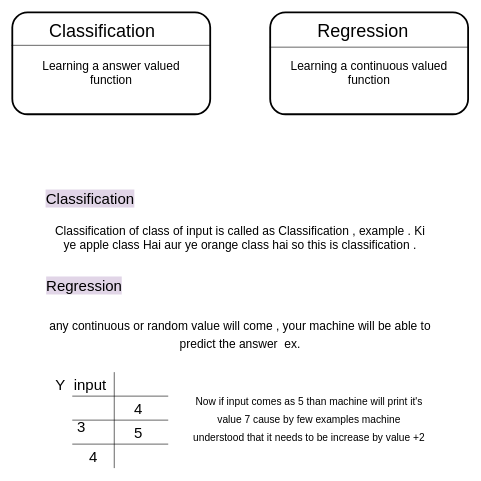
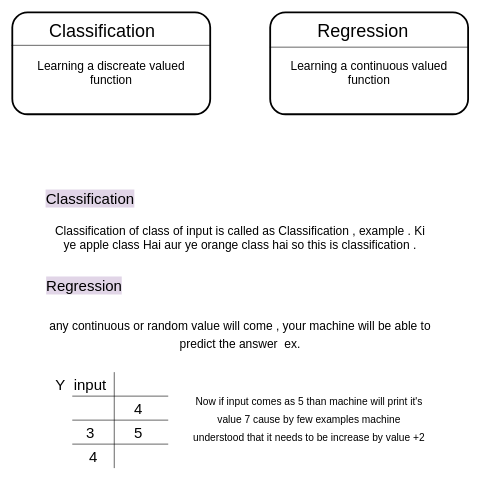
- <mxCell id="8" value="Learning a answer valued function" style="text;html=1;strokeColor=none;fillColor=none;align=center;verticalAlign=middle;whiteSpace=wrap;rounded=0;fontSize=20;" vertex="1" parent="1"><mxGeometry x="35" y="110" width="300" height="20" as="geometry" /></mxCell>
+ <mxCell id="8" value="Learning a discreate valued function" style="text;html=1;strokeColor=none;fillColor=none;align=center;verticalAlign=middle;whiteSpace=wrap;rounded=0;fontSize=20;" vertex="1" parent="1"><mxGeometry x="35" y="110" width="300" height="20" as="geometry" /></mxCell>
- <mxCell id="20" value="3" style="text;html=1;align=center;verticalAlign=middle;resizable=0;points=[];autosize=1;strokeColor=none;fontSize=25;" vertex="1" parent="1"><mxGeometry x="120" y="690" width="30" height="40" as="geometry" /></mxCell>
+ <mxCell id="20" value="3" style="text;html=1;align=center;verticalAlign=middle;resizable=0;points=[];autosize=1;strokeColor=none;fontSize=25;" vertex="1" parent="1"><mxGeometry x="135" y="700" width="30" height="40" as="geometry" /></mxCell>
